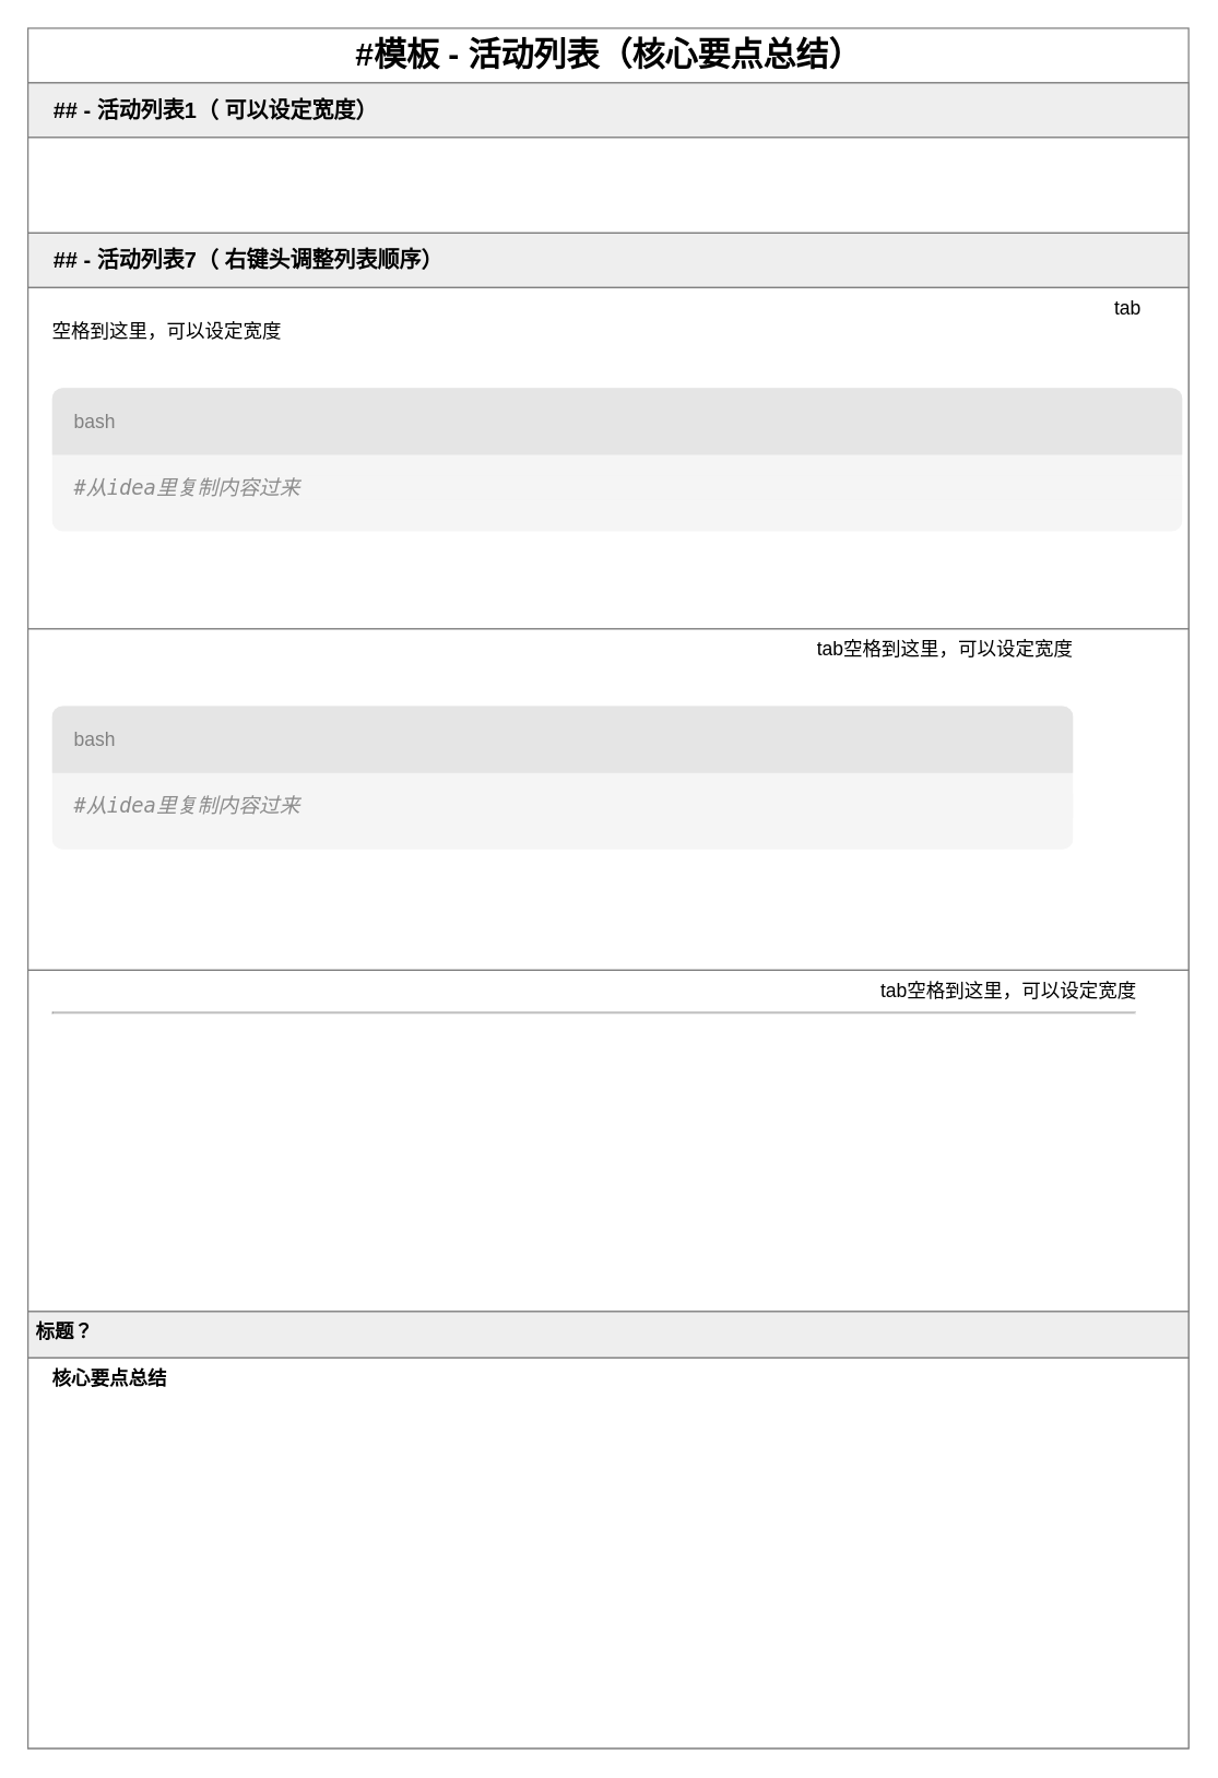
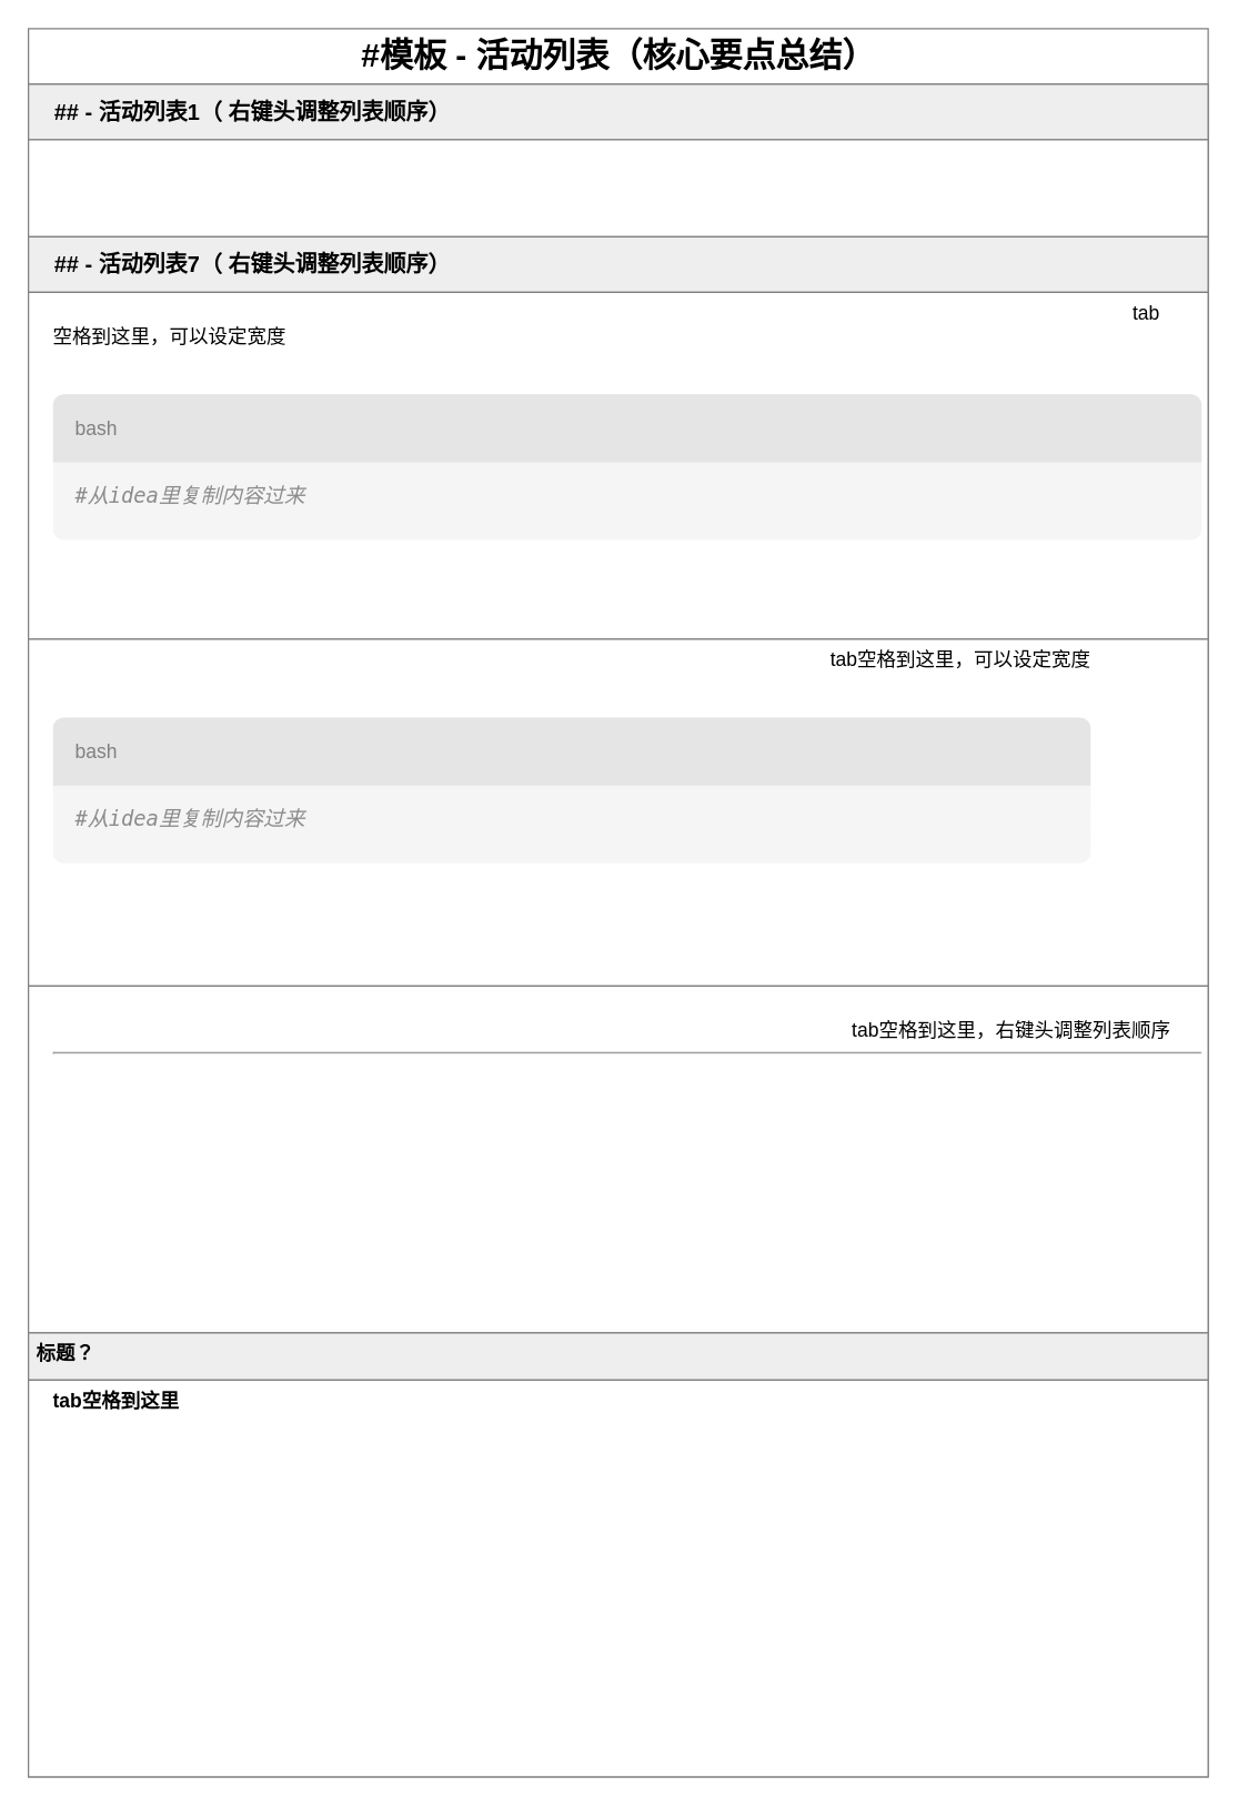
- <mxCell id="3" value="&lt;div align=&quot;left&quot;&gt;&lt;font style=&quot;font-size: 16px;&quot;&gt;&lt;b&gt;## - 活动列表1（ 可以设定宽度）&lt;/b&gt;&lt;/font&gt;&lt;/div&gt;" style="swimlane;fontStyle=0;childLayout=stackLayout;horizontal=1;startSize=40;fillColor=#EEEEEE;horizontalStack=0;resizeParent=1;resizeParentMax=0;resizeLast=0;collapsible=1;marginBottom=0;html=1;strokeColor=#808080;align=left;spacingLeft=17;" vertex="1" parent="2"><mxGeometry y="40" width="850" height="110" as="geometry"><mxRectangle x="930" y="420" width="850" height="40" as="alternateBounds" /></mxGeometry></mxCell>
+ <mxCell id="3" value="&lt;div align=&quot;left&quot;&gt;&lt;font style=&quot;font-size: 16px;&quot;&gt;&lt;b&gt;## - 活动列表1（ 右键头调整列表顺序）&lt;/b&gt;&lt;/font&gt;&lt;/div&gt;" style="swimlane;fontStyle=0;childLayout=stackLayout;horizontal=1;startSize=40;fillColor=#EEEEEE;horizontalStack=0;resizeParent=1;resizeParentMax=0;resizeLast=0;collapsible=1;marginBottom=0;html=1;strokeColor=#808080;align=left;spacingLeft=17;" vertex="1" parent="2"><mxGeometry y="40" width="850" height="110" as="geometry"><mxRectangle x="930" y="420" width="850" height="40" as="alternateBounds" /></mxGeometry></mxCell>
- <mxCell id="8" value="&amp;nbsp; &amp;nbsp; &amp;nbsp; &amp;nbsp; &amp;nbsp;&amp;nbsp;&lt;span style=&quot;white-space: pre;&quot;&gt;&#09;&lt;/span&gt;&lt;span style=&quot;white-space: pre;&quot;&gt;&#09;&lt;/span&gt;&lt;span style=&quot;white-space: pre;&quot;&gt;&#09;&lt;/span&gt;&lt;span style=&quot;white-space: pre;&quot;&gt;&#09;&lt;/span&gt;&lt;span style=&quot;white-space: pre;&quot;&gt;&#09;&lt;span style=&quot;white-space: pre;&quot;&gt;&#09;&lt;/span&gt;&lt;span style=&quot;white-space: pre;&quot;&gt;&#09;&lt;/span&gt;&lt;/span&gt;&lt;span style=&quot;white-space: pre;&quot;&gt;&#09;&lt;/span&gt;&lt;span style=&quot;white-space: pre;&quot;&gt;&#09;&lt;/span&gt;&lt;span style=&quot;white-space: pre;&quot;&gt;&#09;&lt;/span&gt;&lt;span style=&quot;white-space: pre;&quot;&gt;&#09;&lt;/span&gt;&lt;span style=&quot;white-space: pre;&quot;&gt;&#09;&lt;/span&gt;&lt;span style=&quot;white-space: pre;&quot;&gt;&#09;&lt;/span&gt;&lt;span style=&quot;white-space: pre;&quot;&gt;&#09;&lt;/span&gt;&lt;span style=&quot;white-space: pre;&quot;&gt;&#09;&lt;/span&gt;&lt;span style=&quot;white-space: pre;&quot;&gt;&#09;&lt;/span&gt;&lt;span style=&quot;white-space: pre;&quot;&gt;&#09;&lt;/span&gt;&lt;span style=&quot;white-space: pre;&quot;&gt;&#09;&lt;/span&gt;&lt;span style=&quot;white-space: pre;&quot;&gt;    &lt;/span&gt;&lt;span style=&quot;white-space: pre;&quot;&gt;tab空格到这里，可以设定宽度&lt;/span&gt;&lt;hr&gt;&lt;div&gt;&lt;br&gt;&lt;/div&gt;&lt;div&gt;&lt;br&gt;&lt;/div&gt;" style="text;align=left;verticalAlign=top;spacingLeft=16;spacingRight=4;overflow=hidden;rotatable=0;points=[[0,0.5],[1,0.5]];portConstraint=eastwest;whiteSpace=wrap;html=1;fontSize=14;fillColor=default;strokeColor=#808080;" vertex="1" parent="5"><mxGeometry y="540" width="850" height="250" as="geometry" /></mxCell>
+ <mxCell id="8" value="&amp;nbsp; &amp;nbsp; &amp;nbsp; &amp;nbsp; &amp;nbsp;&amp;nbsp;&lt;span style=&quot;white-space: pre;&quot;&gt;&#09;&lt;/span&gt;&lt;span style=&quot;white-space: pre;&quot;&gt;&#09;&lt;/span&gt;&lt;span style=&quot;white-space: pre;&quot;&gt;&#09;&lt;/span&gt;&lt;span style=&quot;white-space: pre;&quot;&gt;&#09;&lt;/span&gt;&lt;span style=&quot;white-space: pre;&quot;&gt;&#09;&lt;span style=&quot;white-space: pre;&quot;&gt;&#09;&lt;/span&gt;&lt;span style=&quot;white-space: pre;&quot;&gt;&#09;&lt;/span&gt;&lt;/span&gt;&lt;span style=&quot;white-space: pre;&quot;&gt;&#09;&lt;/span&gt;&lt;span style=&quot;white-space: pre;&quot;&gt;&#09;&lt;/span&gt;&lt;span style=&quot;white-space: pre;&quot;&gt;&#09;&lt;/span&gt;&lt;span style=&quot;white-space: pre;&quot;&gt;&#09;&lt;/span&gt;&lt;span style=&quot;white-space: pre;&quot;&gt;&#09;&lt;/span&gt;&lt;span style=&quot;white-space: pre;&quot;&gt;&#09;&lt;/span&gt;&lt;span style=&quot;white-space: pre;&quot;&gt;&#09;&lt;/span&gt;&lt;span style=&quot;white-space: pre;&quot;&gt;&#09;&lt;/span&gt;&lt;span style=&quot;white-space: pre;&quot;&gt;&#09;&lt;/span&gt;&lt;span style=&quot;white-space: pre;&quot;&gt;&#09;&lt;/span&gt;&lt;span style=&quot;white-space: pre;&quot;&gt;&#09;&lt;/span&gt;&lt;span style=&quot;white-space: pre;&quot;&gt;    &lt;/span&gt;&lt;span style=&quot;white-space: pre;&quot;&gt;tab空格到这里，右键头调整列表顺序&lt;/span&gt;&lt;hr&gt;&lt;div&gt;&lt;br&gt;&lt;/div&gt;&lt;div&gt;&lt;br&gt;&lt;/div&gt;" style="text;align=left;verticalAlign=top;spacingLeft=16;spacingRight=4;overflow=hidden;rotatable=0;points=[[0,0.5],[1,0.5]];portConstraint=eastwest;whiteSpace=wrap;html=1;fontSize=14;fillColor=default;strokeColor=#808080;" vertex="1" parent="5"><mxGeometry y="540" width="850" height="250" as="geometry" /></mxCell>
- <mxCell id="10" value="&lt;div&gt;&lt;strong&gt;核心要点总结&lt;/strong&gt;&lt;/div&gt;&lt;div&gt;&lt;strong&gt;&lt;br&gt;&lt;/strong&gt;&lt;/div&gt;&lt;div&gt;&lt;br/&gt;&lt;/div&gt;" style="text;align=left;verticalAlign=top;spacingLeft=16;spacingRight=4;overflow=hidden;rotatable=0;points=[[0,0.5],[1,0.5]];portConstraint=eastwest;whiteSpace=wrap;html=1;fontSize=14;fillColor=default;strokeColor=#808080;" vertex="1" parent="2"><mxGeometry y="974" width="850" height="286" as="geometry" /></mxCell>
+ <mxCell id="10" value="&lt;div&gt;&lt;strong&gt;tab空格到这里&lt;/strong&gt;&lt;/div&gt;&lt;div&gt;&lt;strong&gt;&lt;br&gt;&lt;/strong&gt;&lt;/div&gt;&lt;div&gt;&lt;br/&gt;&lt;/div&gt;" style="text;align=left;verticalAlign=top;spacingLeft=16;spacingRight=4;overflow=hidden;rotatable=0;points=[[0,0.5],[1,0.5]];portConstraint=eastwest;whiteSpace=wrap;html=1;fontSize=14;fillColor=default;strokeColor=#808080;" vertex="1" parent="2"><mxGeometry y="974" width="850" height="286" as="geometry" /></mxCell>
